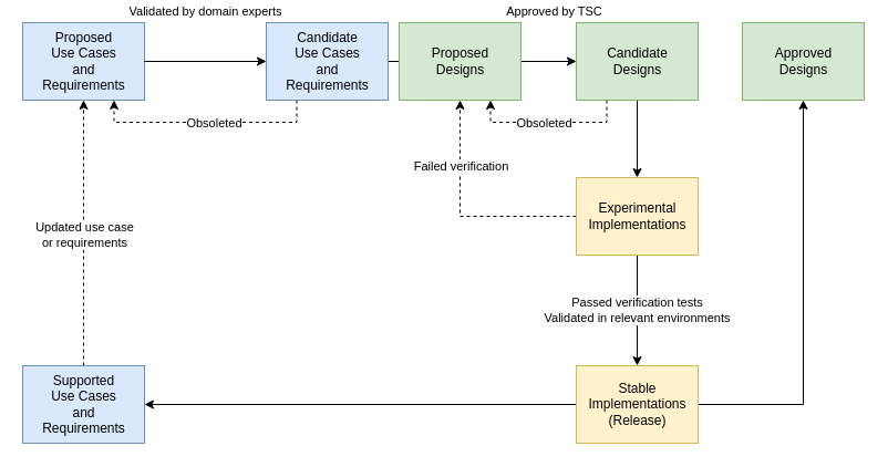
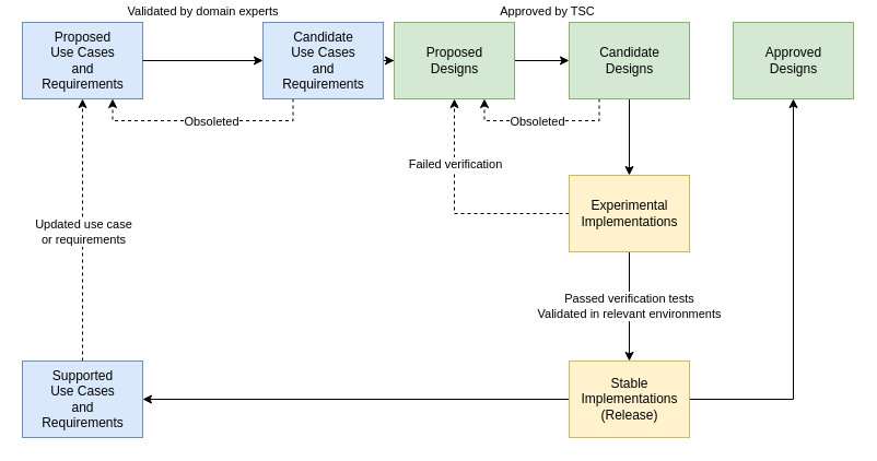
- <mxCell id="3" value="" style="edgeStyle=orthogonalEdgeStyle;rounded=0;orthogonalLoop=1;jettySize=auto;html=1;endArrow=none;" parent="1" source="6" target="9" edge="1"><mxGeometry relative="1" as="geometry" /></mxCell>
+ <mxCell id="3" value="" style="edgeStyle=orthogonalEdgeStyle;rounded=0;orthogonalLoop=1;jettySize=auto;html=1;" parent="1" source="6" target="9" edge="1"><mxGeometry relative="1" as="geometry" /></mxCell>
